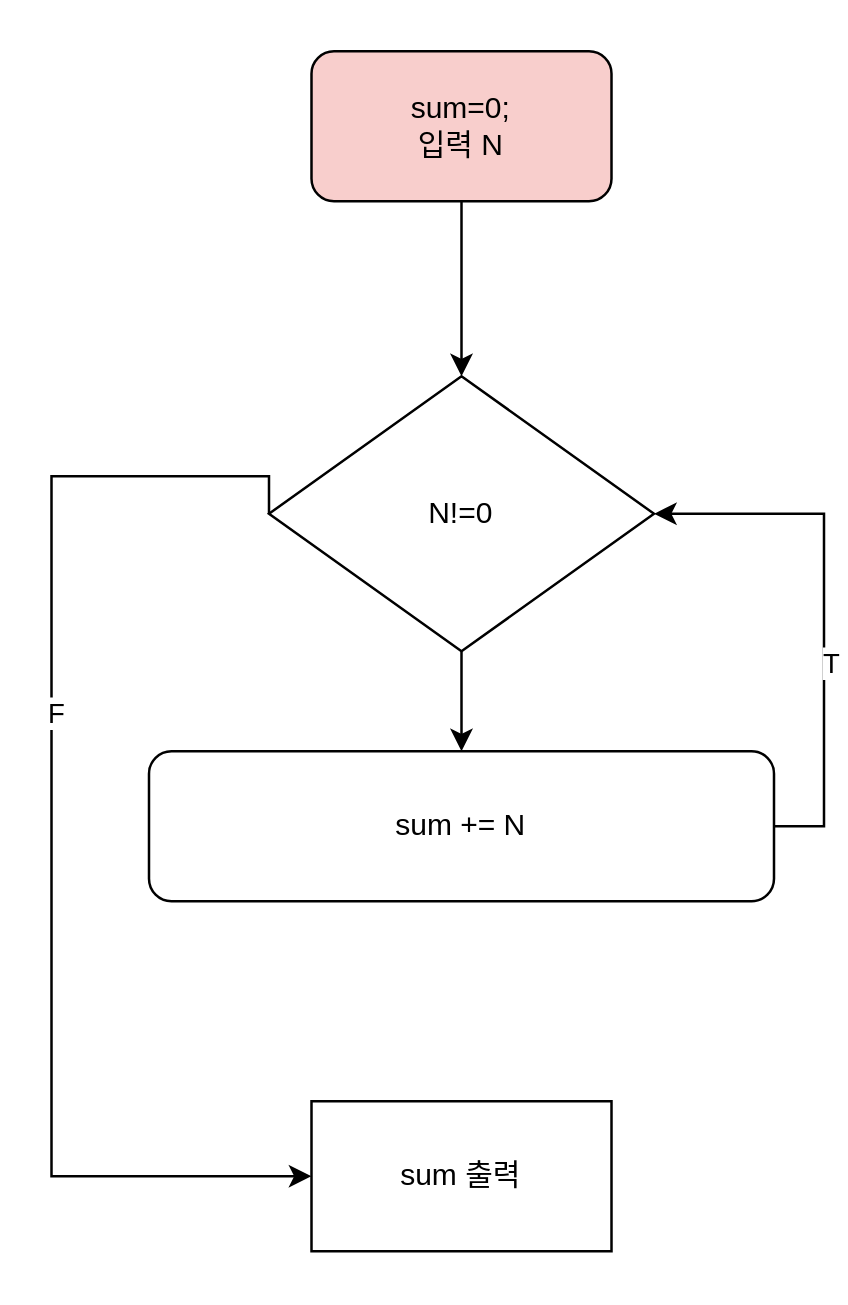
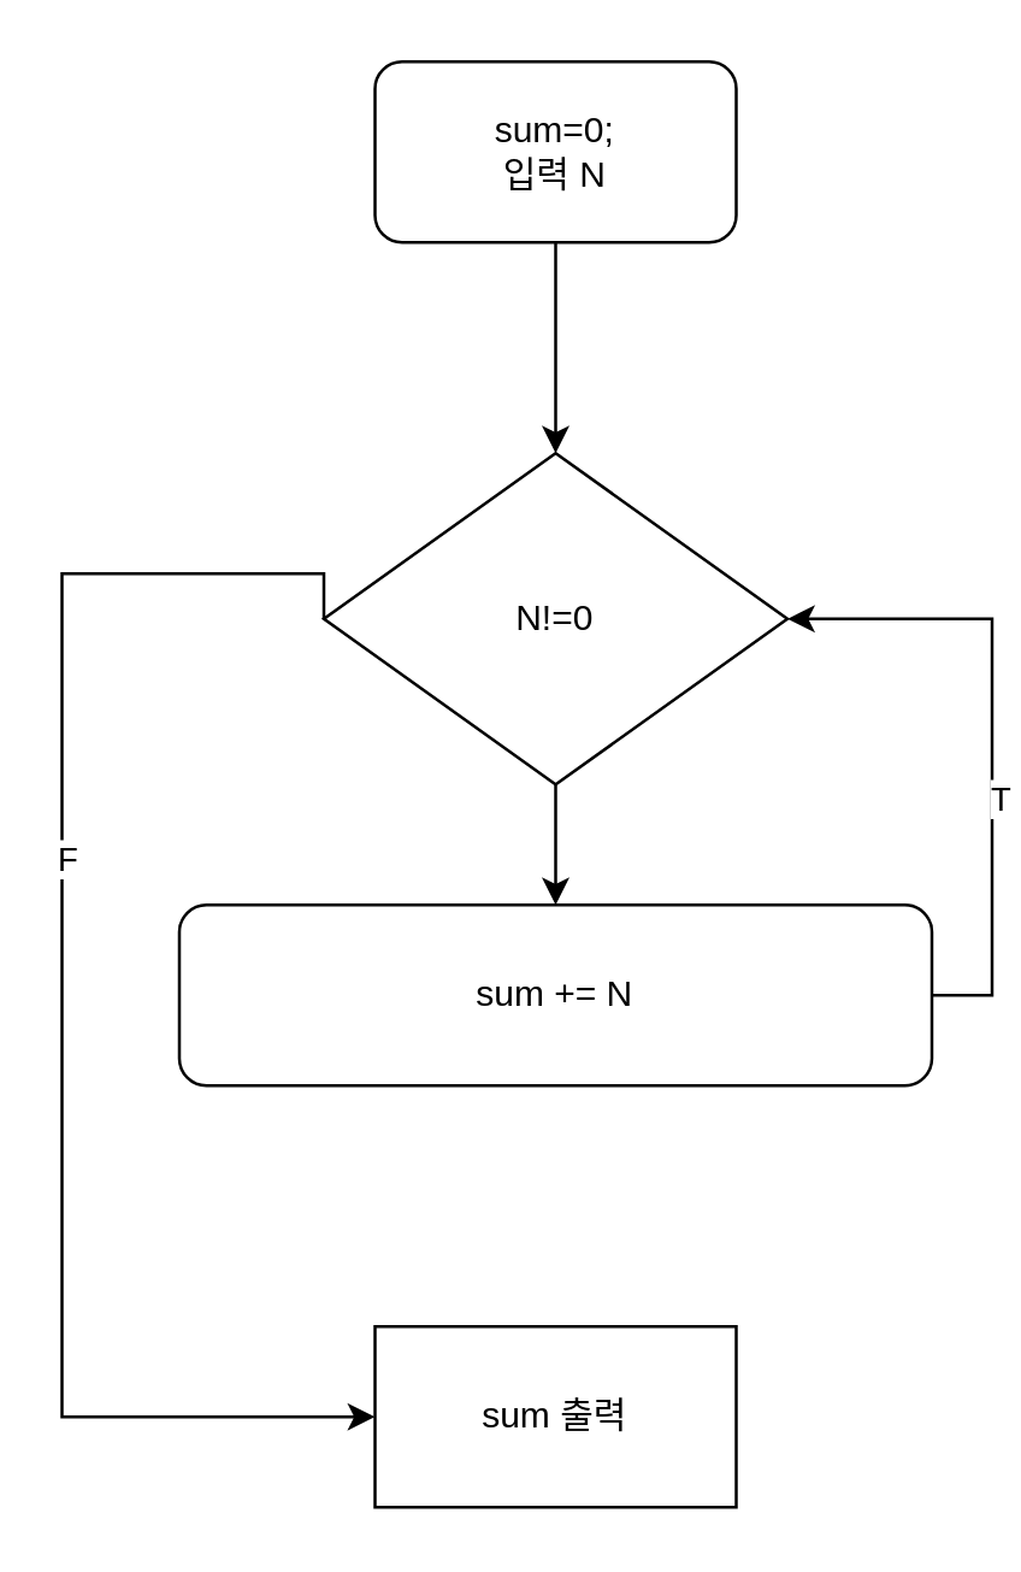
- <mxCell id="3" value="sum=0;&lt;br&gt;입력 N" style="rounded=1;whiteSpace=wrap;html=1;fillColor=#f8cecc;" vertex="1" parent="1"><mxGeometry x="124" y="20" width="120" height="60" as="geometry" /></mxCell>
+ <mxCell id="3" value="sum=0;&lt;br&gt;입력 N" style="rounded=1;whiteSpace=wrap;html=1;" vertex="1" parent="1"><mxGeometry x="124" y="20" width="120" height="60" as="geometry" /></mxCell>
